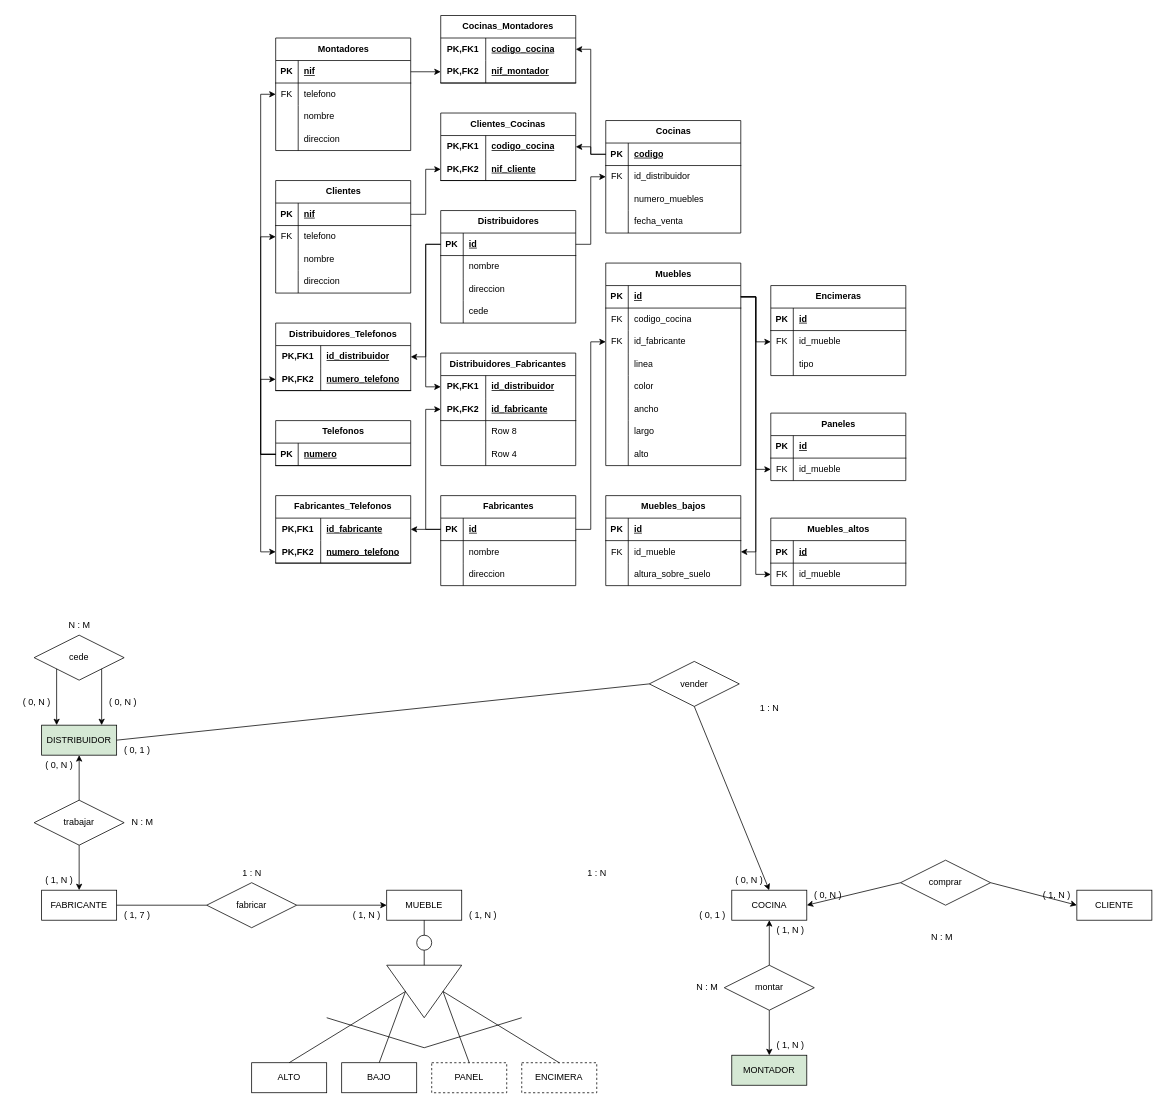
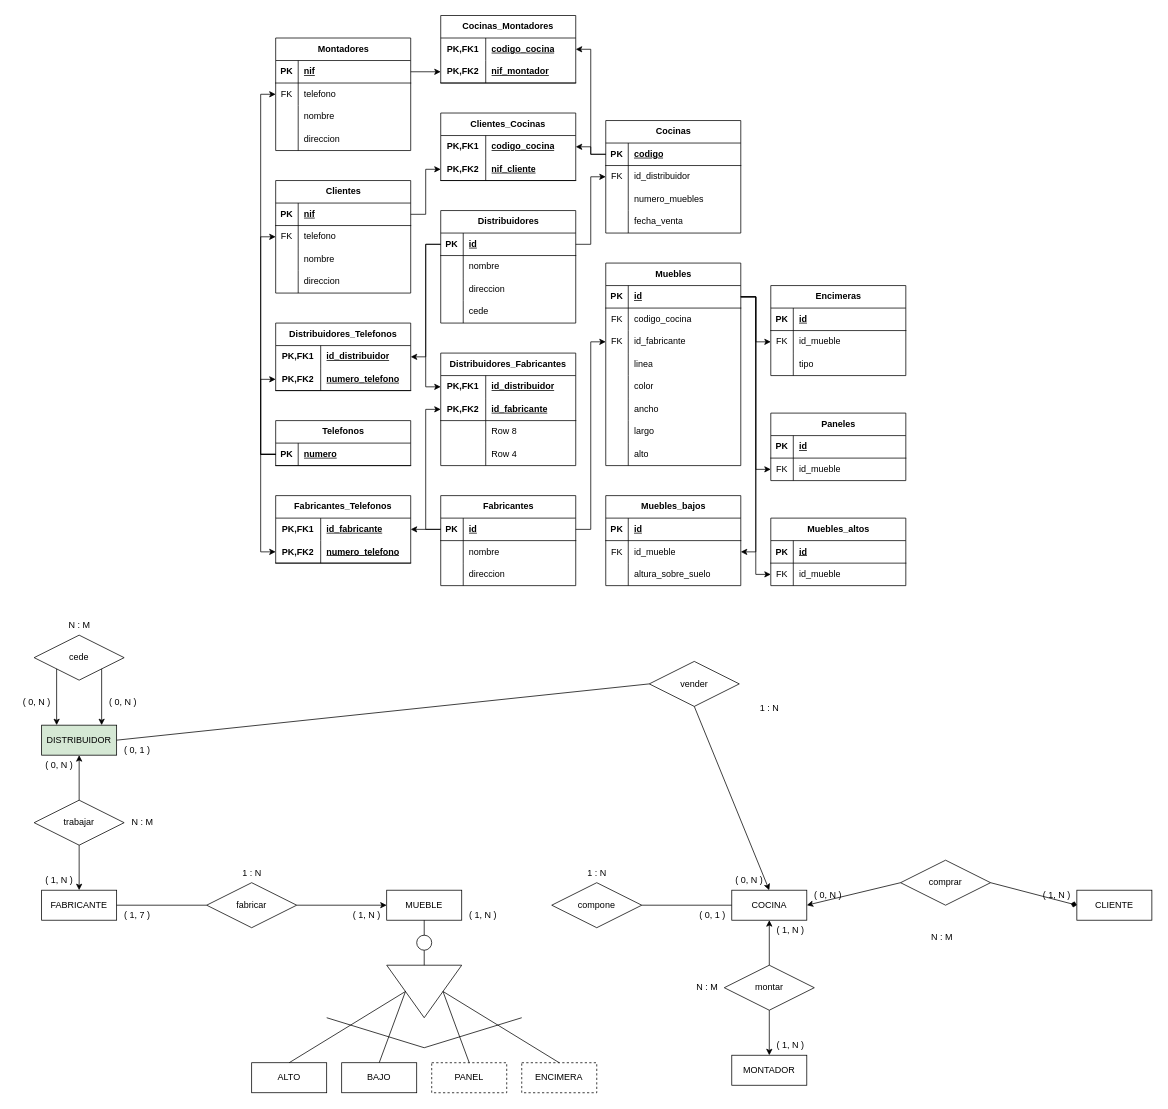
- <mxCell id="50" value="" style="endArrow=classic;html=1;rounded=0;exitX=1;exitY=0.5;exitDx=0;exitDy=0;entryX=0;entryY=0.5;entryDx=0;entryDy=0;" edge="1" parent="1" source="47" target="49"><mxGeometry width="50" height="50" relative="1" as="geometry"><mxPoint x="1333" y="1181" as="sourcePoint" /><mxPoint x="1383" y="1131" as="targetPoint" /></mxGeometry></mxCell>
+ <mxCell id="50" value="" style="endArrow=diamond;html=1;rounded=0;exitX=1;exitY=0.5;exitDx=0;exitDy=0;entryX=0;entryY=0.5;entryDx=0;entryDy=0;" edge="1" parent="1" source="47" target="49"><mxGeometry width="50" height="50" relative="1" as="geometry"><mxPoint x="1333" y="1181" as="sourcePoint" /><mxPoint x="1383" y="1131" as="targetPoint" /></mxGeometry></mxCell>
+ <mxCell id="36" value="compone" style="shape=rhombus;perimeter=rhombusPerimeter;whiteSpace=wrap;html=1;align=center;" vertex="1" parent="1"><mxGeometry x="735" y="1176" width="120" height="60" as="geometry" /></mxCell>
+ <mxCell id="38" value="" style="endArrow=none;html=1;rounded=0;exitX=1;exitY=0.5;exitDx=0;exitDy=0;entryX=0;entryY=0.5;entryDx=0;entryDy=0;" edge="1" parent="1" source="36" target="37"><mxGeometry width="50" height="50" relative="1" as="geometry"><mxPoint x="1271" y="1143" as="sourcePoint" /><mxPoint x="1321" y="1093" as="targetPoint" /></mxGeometry></mxCell>
- <mxCell id="55" value="MONTADOR" style="whiteSpace=wrap;html=1;align=center;fillColor=#d5e8d4;" vertex="1" parent="1"><mxGeometry x="975" y="1406" width="100" height="40" as="geometry" /></mxCell>
+ <mxCell id="55" value="MONTADOR" style="whiteSpace=wrap;html=1;align=center;" vertex="1" parent="1"><mxGeometry x="975" y="1406" width="100" height="40" as="geometry" /></mxCell>
